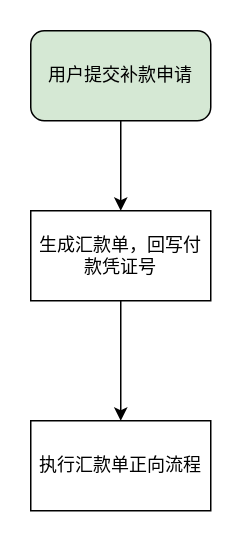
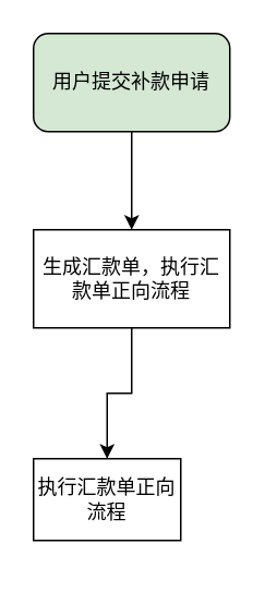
- <mxCell id="5" value="生成汇款单，回写付款凭证号" style="rounded=0;whiteSpace=wrap;html=1;" vertex="1" parent="1"><mxGeometry x="20" y="140" width="120" height="60" as="geometry" /></mxCell>
+ <mxCell id="5" value="生成汇款单，执行汇款单正向流程" style="rounded=0;whiteSpace=wrap;html=1;" vertex="1" parent="1"><mxGeometry x="20" y="140" width="120" height="60" as="geometry" /></mxCell>
- <mxCell id="6" value="执行汇款单正向流程" style="whiteSpace=wrap;html=1;rounded=0;" vertex="1" parent="1"><mxGeometry x="20" y="280" width="120" height="60" as="geometry" /></mxCell>
+ <mxCell id="6" value="执行汇款单正向流程" style="whiteSpace=wrap;html=1;rounded=0;" vertex="1" parent="1"><mxGeometry x="20" y="280" width="90" height="50" as="geometry" /></mxCell>
